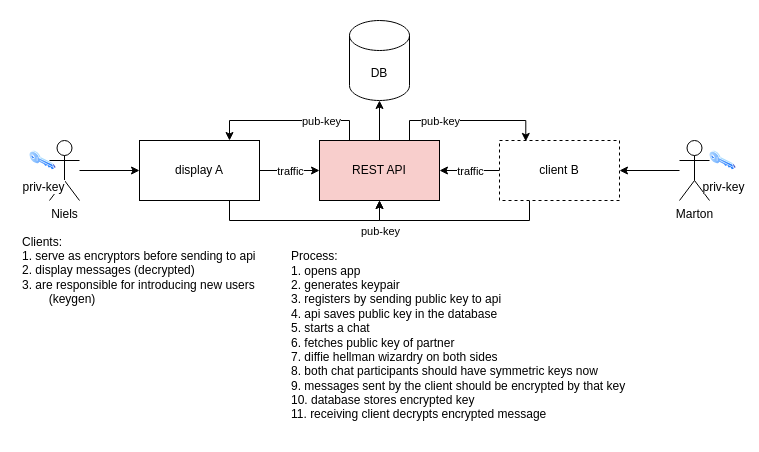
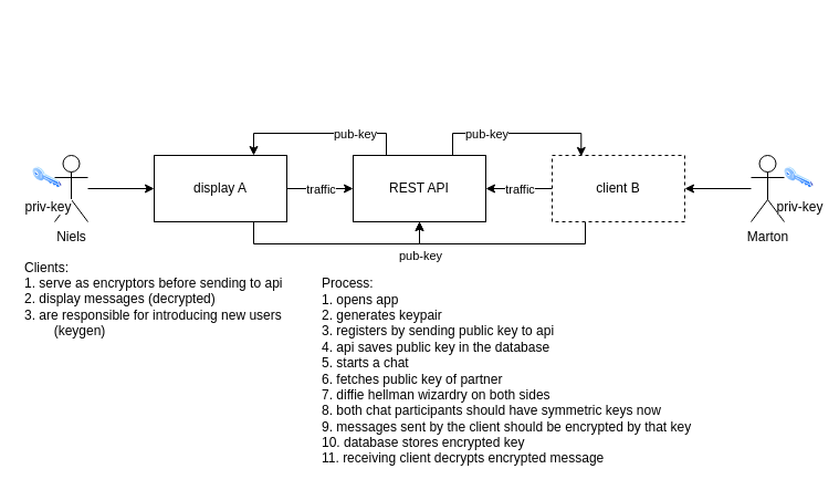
- <mxCell id="17" value="DB" style="shape=cylinder3;whiteSpace=wrap;html=1;boundedLbl=1;backgroundOutline=1;size=15;" parent="1" vertex="1"><mxGeometry x="349" y="20" width="60" height="80" as="geometry" /></mxCell>
- <mxCell id="7" style="edgeStyle=orthogonalEdgeStyle;rounded=0;orthogonalLoop=1;jettySize=auto;html=1;entryX=0.5;entryY=1;entryDx=0;entryDy=0;entryPerimeter=0;" parent="1" source="12" target="17" edge="1"><mxGeometry relative="1" as="geometry" /></mxCell>
- <mxCell id="12" value="REST API" style="rounded=0;whiteSpace=wrap;html=1;fillColor=#f8cecc;" parent="1" vertex="1"><mxGeometry x="319" y="140" width="120" height="60" as="geometry" /></mxCell>
+ <mxCell id="12" value="REST API" style="rounded=0;whiteSpace=wrap;html=1;" parent="1" vertex="1"><mxGeometry x="319" y="140" width="120" height="60" as="geometry" /></mxCell>
